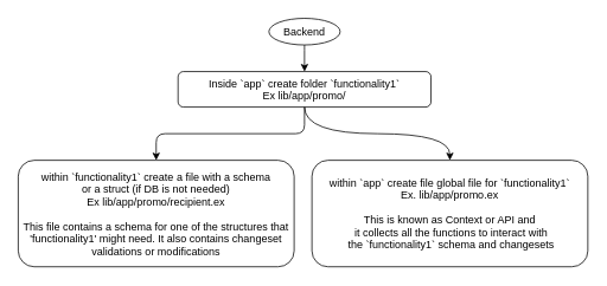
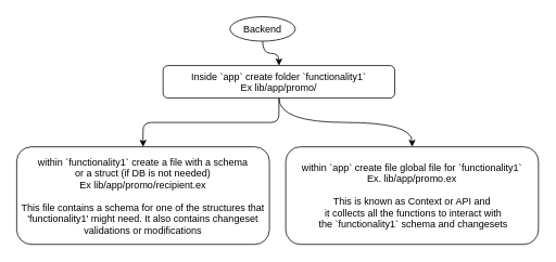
- <mxCell id="3" value="Backend" style="ellipse" vertex="1" parent="1"><mxGeometry x="301.66" y="20" width="80" height="30" as="geometry" /></mxCell>
+ <mxCell id="3" value="Backend" style="ellipse" vertex="1" parent="1"><mxGeometry x="281.66" y="20" width="80" height="30" as="geometry" /></mxCell>
